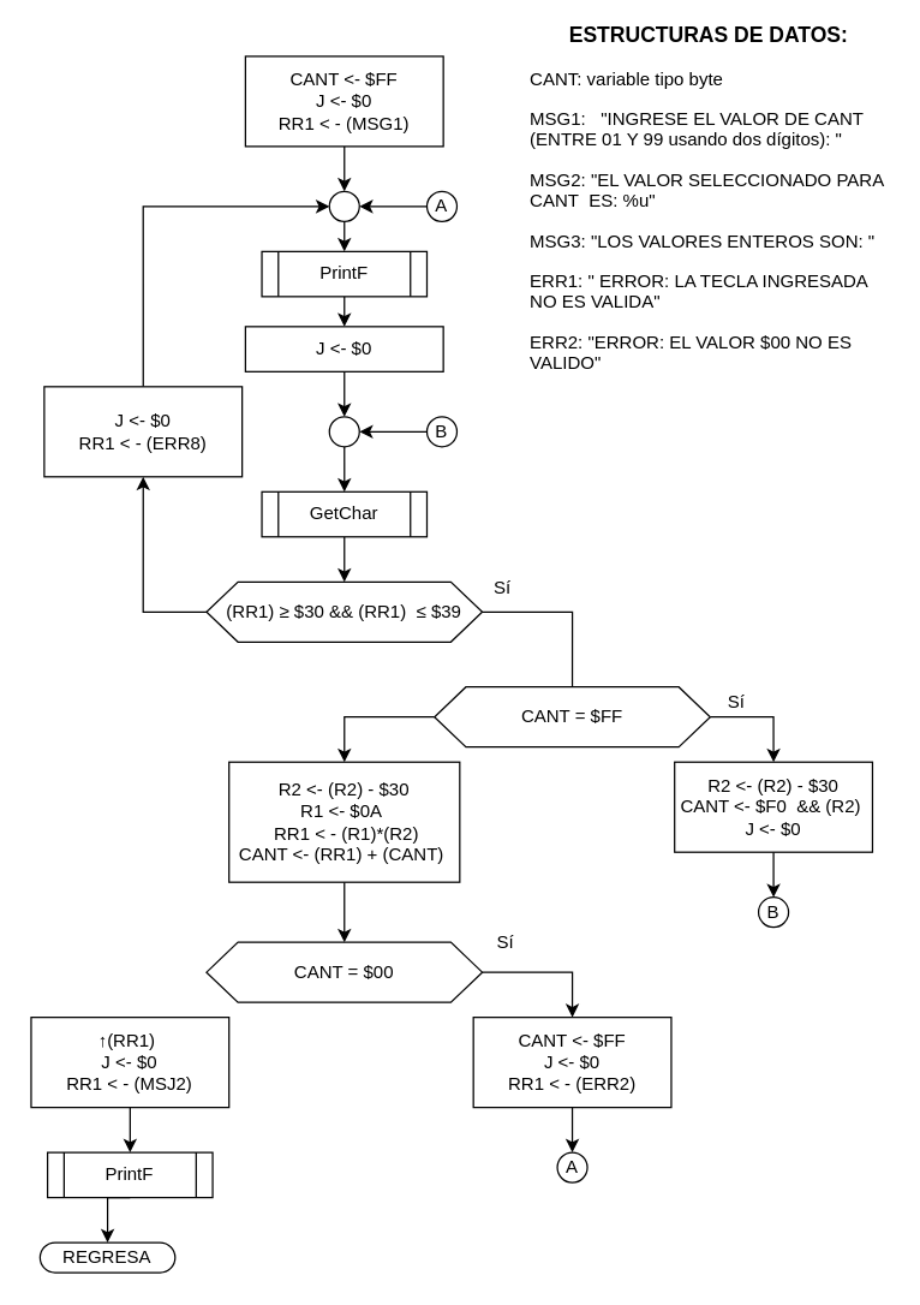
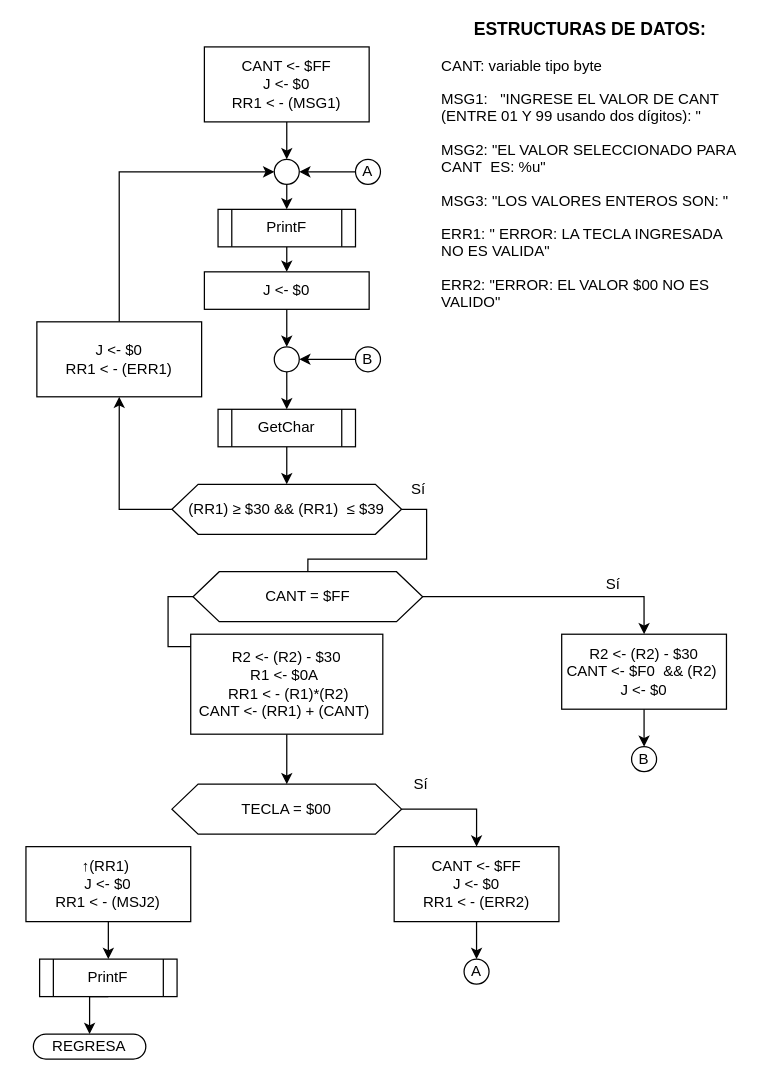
- <mxCell id="29" value="J &amp;lt;- $0&lt;br&gt;RR1 &amp;lt; - (ERR8)" style="rounded=0;whiteSpace=wrap;html=1;" vertex="1" parent="1"><mxGeometry x="29" y="240" width="131.86" height="60" as="geometry" /></mxCell>
+ <mxCell id="29" value="J &amp;lt;- $0&lt;br&gt;RR1 &amp;lt; - (ERR1)" style="rounded=0;whiteSpace=wrap;html=1;" vertex="1" parent="1"><mxGeometry x="29" y="240" width="131.86" height="60" as="geometry" /></mxCell>
- <mxCell id="20" value="CANT = $FF" style="shape=hexagon;perimeter=hexagonPerimeter2;whiteSpace=wrap;html=1;size=0.114;" vertex="1" parent="1"><mxGeometry x="288.99" y="440" width="183.76" height="40" as="geometry" /></mxCell>
+ <mxCell id="20" value="CANT = $FF" style="shape=hexagon;perimeter=hexagonPerimeter2;whiteSpace=wrap;html=1;size=0.114;" vertex="1" parent="1"><mxGeometry x="153.99" y="440" width="183.76" height="40" as="geometry" /></mxCell>
- <mxCell id="25" value="CANT = $00" style="shape=hexagon;perimeter=hexagonPerimeter2;whiteSpace=wrap;html=1;size=0.114;" vertex="1" parent="1"><mxGeometry x="137.11" y="610" width="183.76" height="40" as="geometry" /></mxCell>
+ <mxCell id="25" value="TECLA = $00" style="shape=hexagon;perimeter=hexagonPerimeter2;whiteSpace=wrap;html=1;size=0.114;" vertex="1" parent="1"><mxGeometry x="137.11" y="610" width="183.76" height="40" as="geometry" /></mxCell>
